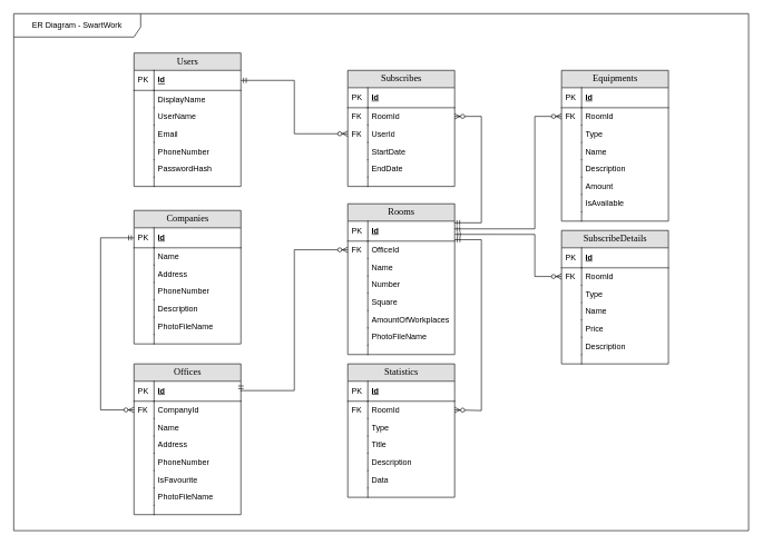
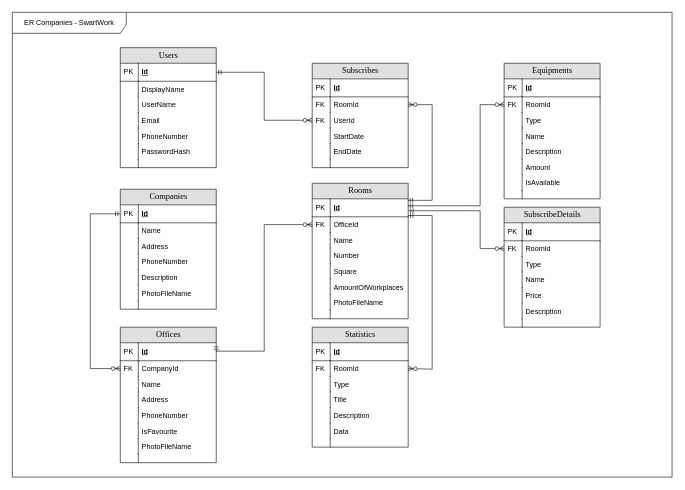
- <mxCell id="133" value="ER Diagram - SwartWork" style="shape=umlFrame;whiteSpace=wrap;html=1;shadow=0;width=190;height=35;" vertex="1" parent="1"><mxGeometry x="20" y="20" width="1100" height="775" as="geometry" /></mxCell>
+ <mxCell id="133" value="ER Companies - SwartWork" style="shape=umlFrame;whiteSpace=wrap;html=1;shadow=0;width=190;height=35;" vertex="1" parent="1"><mxGeometry x="20" y="20" width="1100" height="775" as="geometry" /></mxCell>
